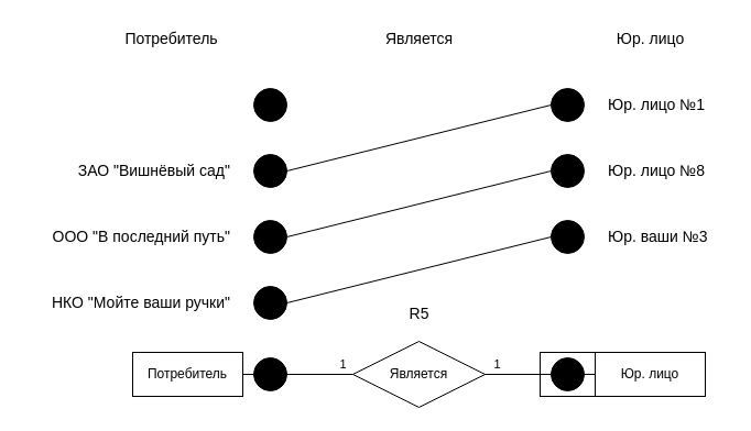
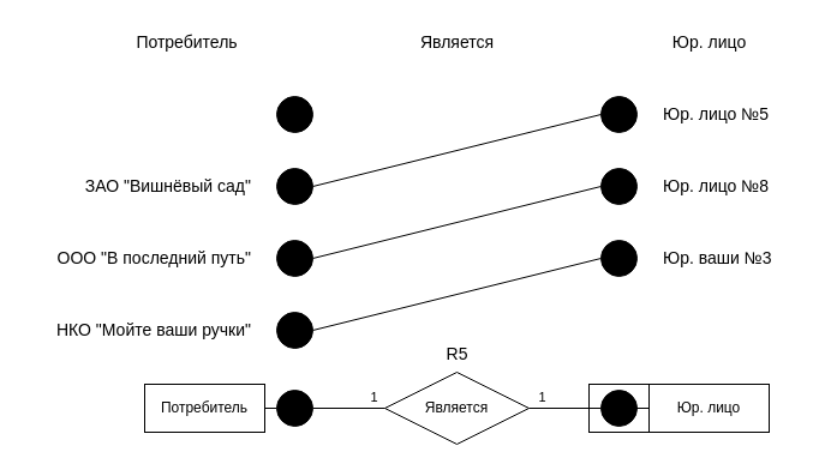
- <mxCell id="29" value="&lt;font style=&quot;font-size: 14px;&quot;&gt;Юр. лицо №1&lt;/font&gt;" style="text;html=1;align=left;verticalAlign=middle;resizable=0;points=[];autosize=1;strokeColor=none;fillColor=none;" vertex="1" parent="1"><mxGeometry x="550" y="80" width="110" height="30" as="geometry" /></mxCell>
+ <mxCell id="29" value="&lt;font style=&quot;font-size: 14px;&quot;&gt;Юр. лицо №5&lt;/font&gt;" style="text;html=1;align=left;verticalAlign=middle;resizable=0;points=[];autosize=1;strokeColor=none;fillColor=none;" vertex="1" parent="1"><mxGeometry x="550" y="80" width="110" height="30" as="geometry" /></mxCell>
- <mxCell id="32" value="&lt;span style=&quot;font-size: 14px;&quot;&gt;R5&lt;/span&gt;" style="text;html=1;align=center;verticalAlign=middle;resizable=0;points=[];autosize=1;strokeColor=none;fillColor=none;" vertex="1" parent="1"><mxGeometry x="360" y="270" width="40" height="30" as="geometry" /></mxCell>
+ <mxCell id="32" value="&lt;span style=&quot;font-size: 14px;&quot;&gt;R5&lt;/span&gt;" style="text;html=1;align=center;verticalAlign=middle;resizable=0;points=[];autosize=1;strokeColor=none;fillColor=none;" vertex="1" parent="1"><mxGeometry x="360" y="280" width="40" height="30" as="geometry" /></mxCell>
